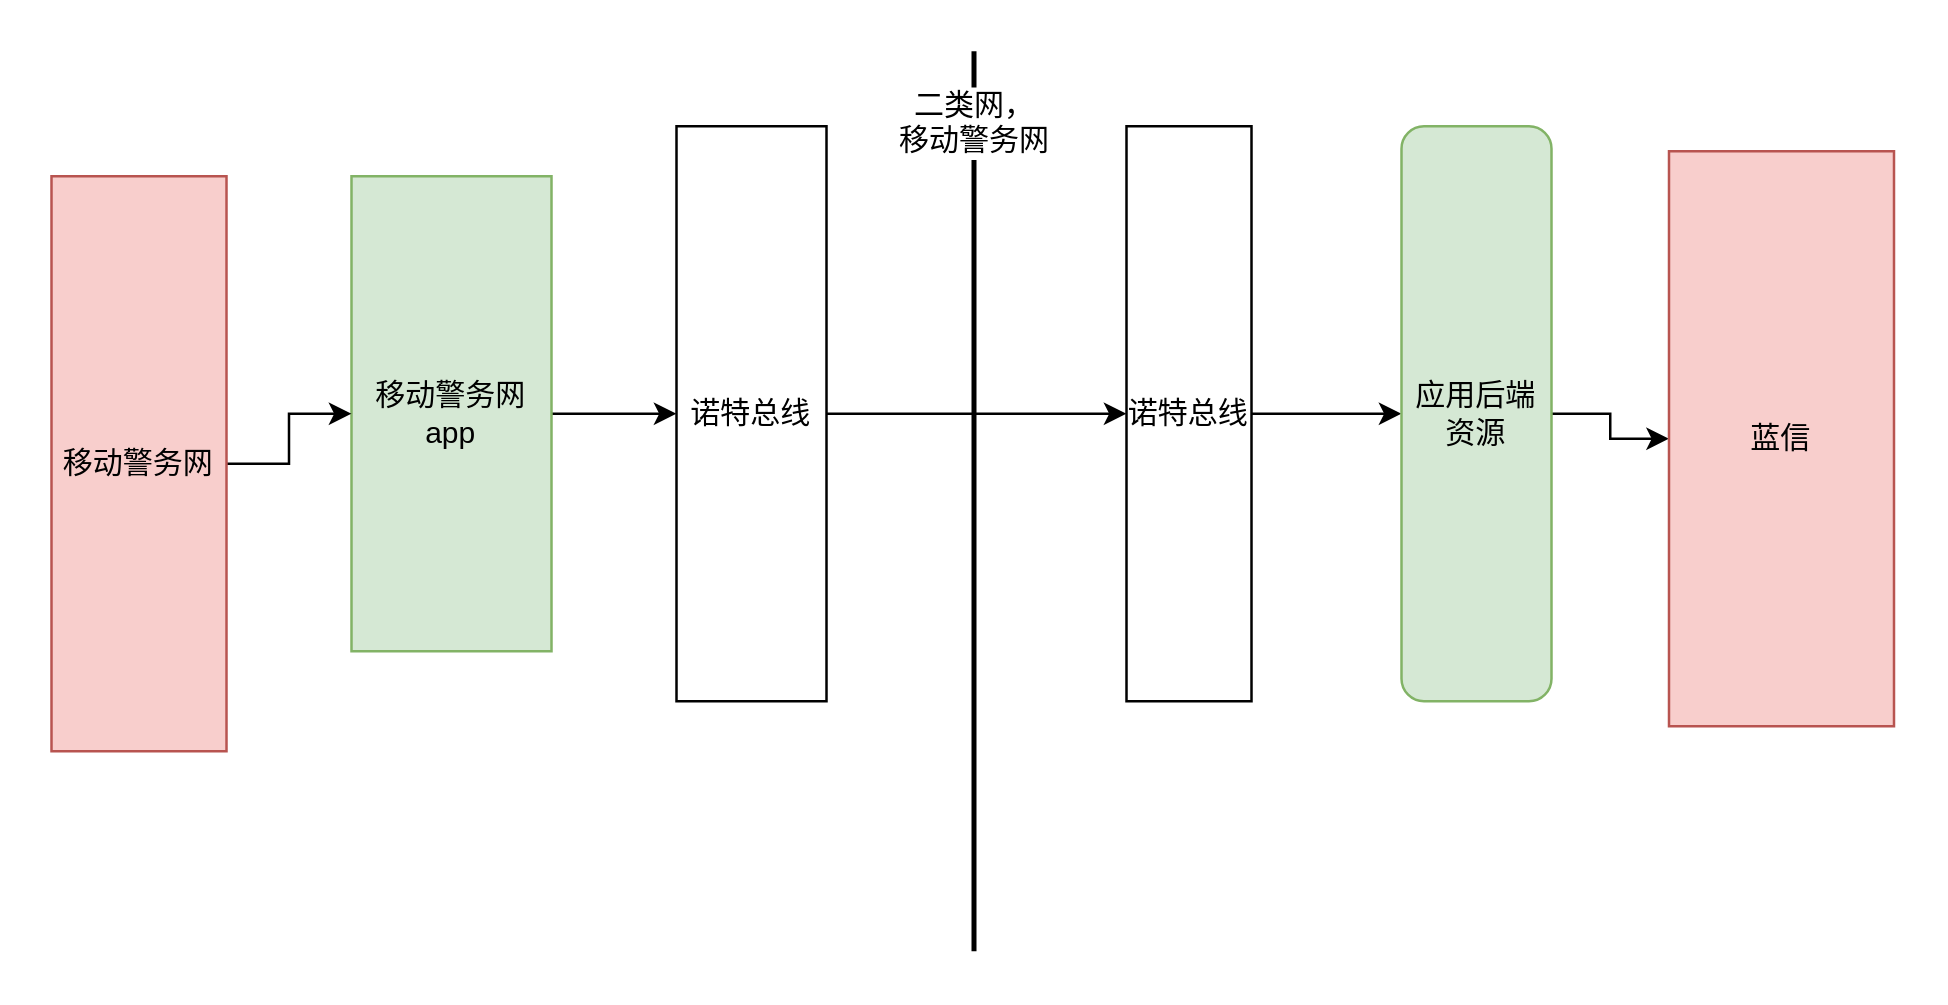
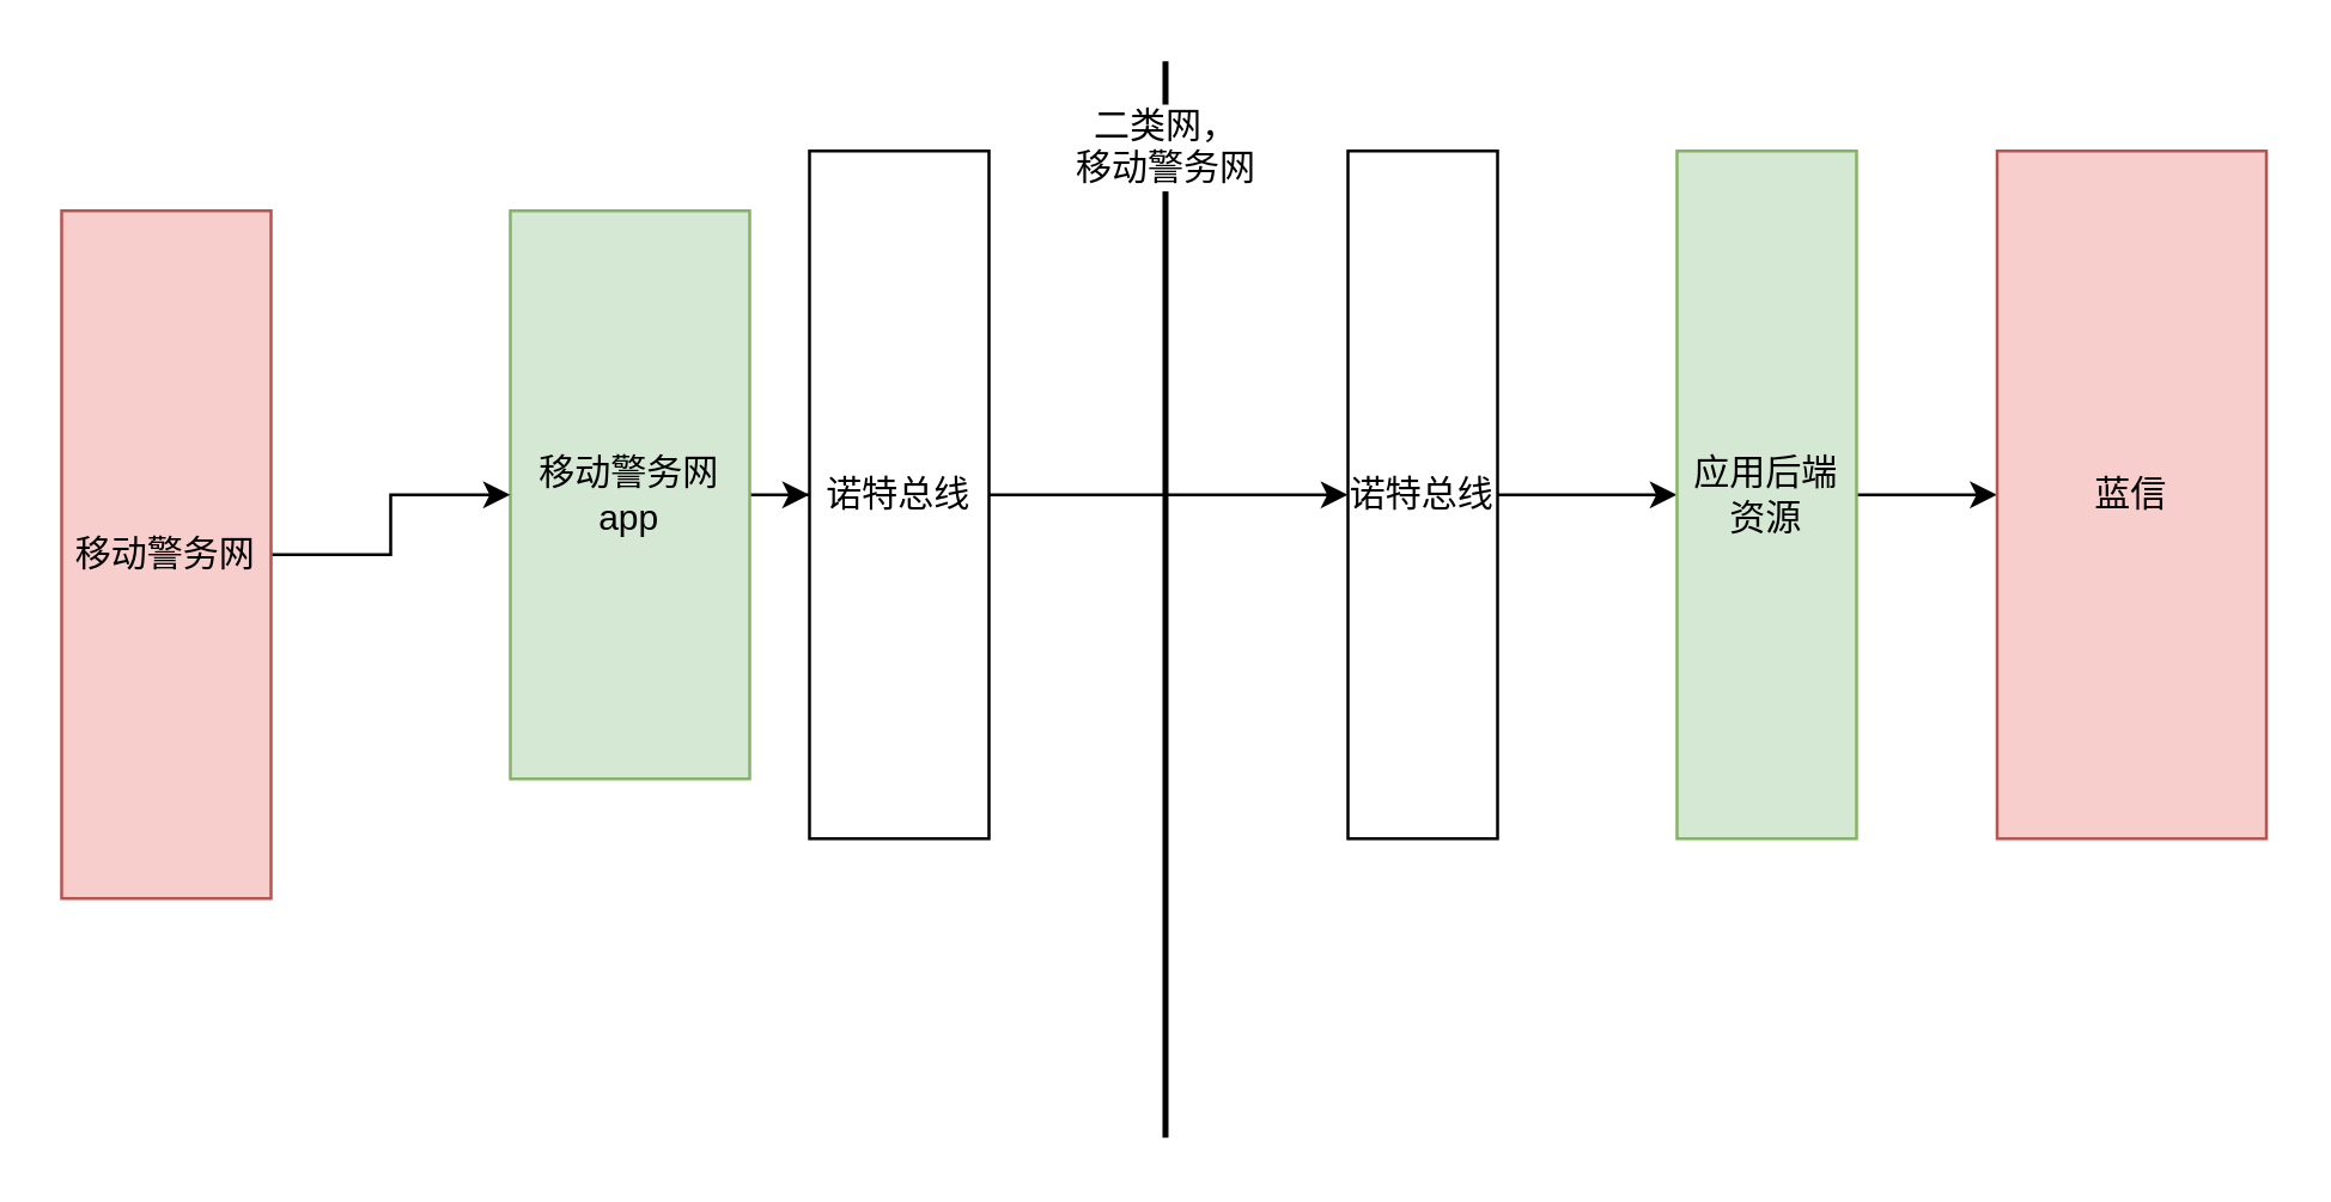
- <mxCell id="3" value="移动警务网&lt;br&gt;app" style="rounded=0;whiteSpace=wrap;html=1;fillColor=#d5e8d4;strokeColor=#82b366;" parent="1" vertex="1"><mxGeometry x="140" y="70" width="80" height="190" as="geometry" /></mxCell>
+ <mxCell id="3" value="移动警务网&lt;br&gt;app" style="rounded=0;whiteSpace=wrap;html=1;fillColor=#d5e8d4;strokeColor=#82b366;" parent="1" vertex="1"><mxGeometry x="170" y="70" width="80" height="190" as="geometry" /></mxCell>
- <mxCell id="10" value="应用后端资源" style="whiteSpace=wrap;html=1;fillColor=#d5e8d4;strokeColor=#82b366;rounded=1;" parent="1" vertex="1"><mxGeometry x="560" y="50" width="60" height="230" as="geometry" /></mxCell>
+ <mxCell id="10" value="应用后端资源" style="rounded=0;whiteSpace=wrap;html=1;fillColor=#d5e8d4;strokeColor=#82b366;" parent="1" vertex="1"><mxGeometry x="560" y="50" width="60" height="230" as="geometry" /></mxCell>
- <mxCell id="11" value="蓝信" style="rounded=0;whiteSpace=wrap;html=1;fillColor=#f8cecc;strokeColor=#b85450;" parent="1" vertex="1"><mxGeometry x="667" y="60" width="90" height="230" as="geometry" /></mxCell>
+ <mxCell id="11" value="蓝信" style="rounded=0;whiteSpace=wrap;html=1;fillColor=#f8cecc;strokeColor=#b85450;" parent="1" vertex="1"><mxGeometry x="667" y="50" width="90" height="230" as="geometry" /></mxCell>
